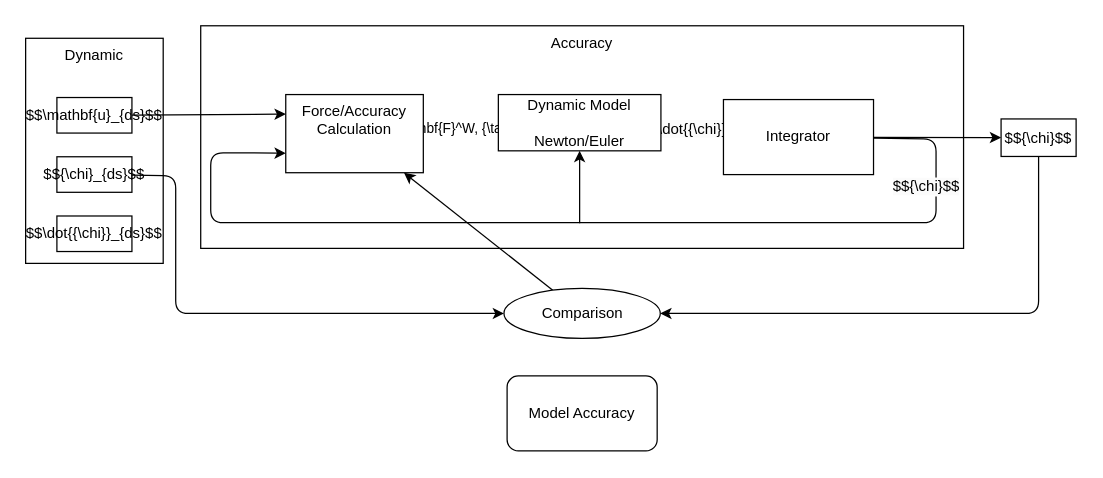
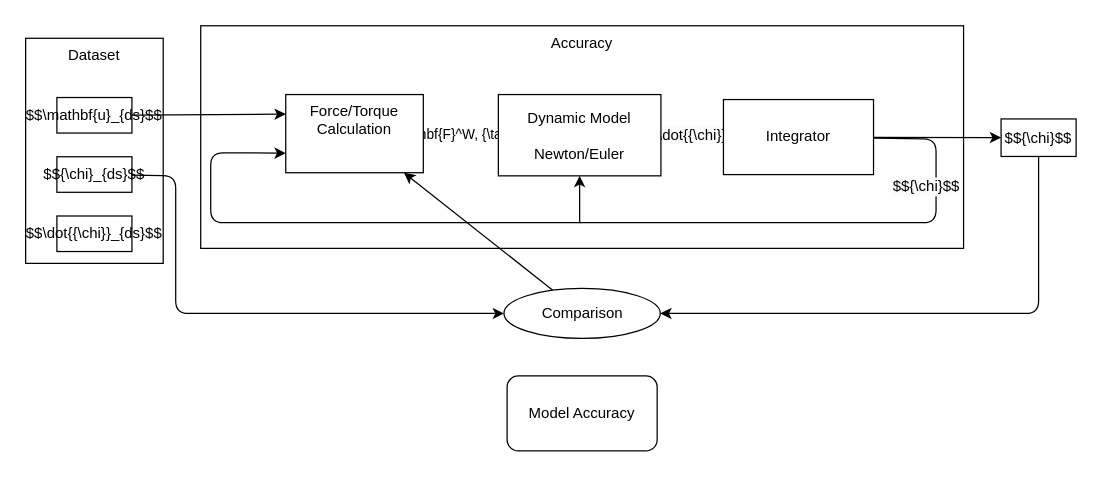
- <mxCell id="4" value="Dynamic" style="rounded=0;whiteSpace=wrap;html=1;verticalAlign=top;" parent="3" vertex="1"><mxGeometry width="110" height="180" as="geometry" /></mxCell>
+ <mxCell id="4" value="Dataset" style="rounded=0;whiteSpace=wrap;html=1;verticalAlign=top;" parent="3" vertex="1"><mxGeometry width="110" height="180" as="geometry" /></mxCell>
- <mxCell id="9" value="Force/Accuracy Calculation" style="rounded=0;whiteSpace=wrap;html=1;verticalAlign=top;" parent="1" vertex="1"><mxGeometry x="228" y="75" width="110" height="62.5" as="geometry" /></mxCell>
+ <mxCell id="9" value="Force/Torque Calculation" style="rounded=0;whiteSpace=wrap;html=1;verticalAlign=top;" parent="1" vertex="1"><mxGeometry x="228" y="75" width="110" height="62.5" as="geometry" /></mxCell>
- <mxCell id="12" value="Dynamic Model&lt;br&gt;&lt;br&gt;Newton/Euler" style="rounded=0;whiteSpace=wrap;html=1;" parent="1" vertex="1"><mxGeometry x="398" y="75" width="130" height="45" as="geometry" /></mxCell>
+ <mxCell id="12" value="Dynamic Model&lt;br&gt;&lt;br&gt;Newton/Euler" style="rounded=0;whiteSpace=wrap;html=1;" parent="1" vertex="1"><mxGeometry x="398" y="75" width="130" height="65" as="geometry" /></mxCell>
